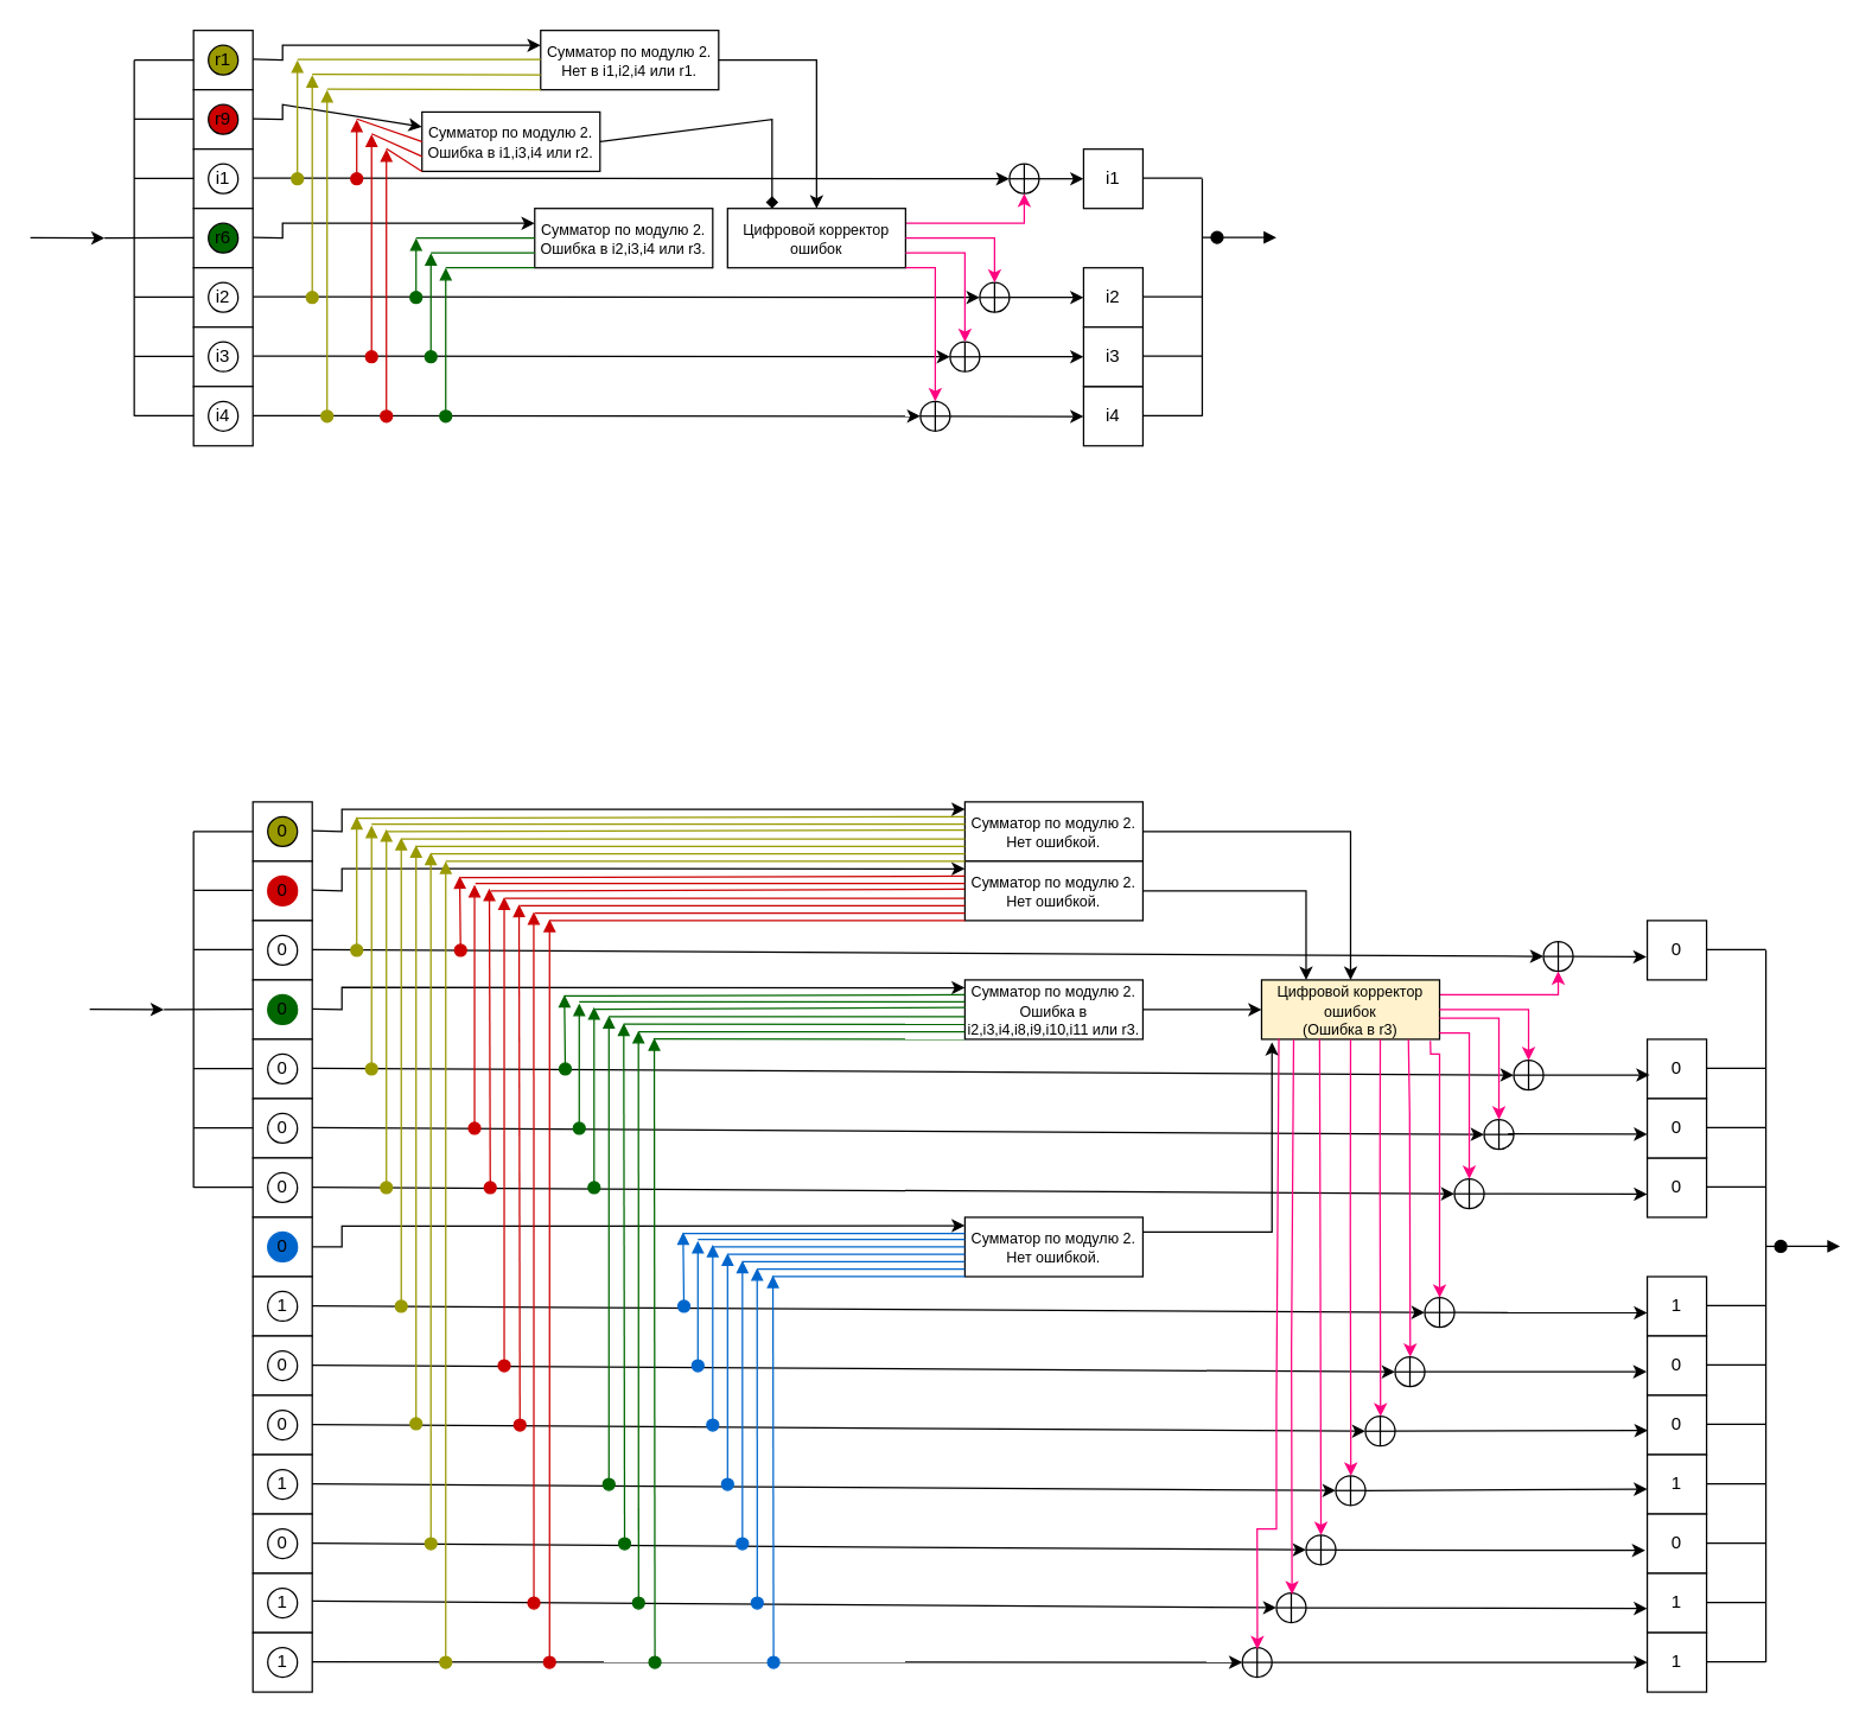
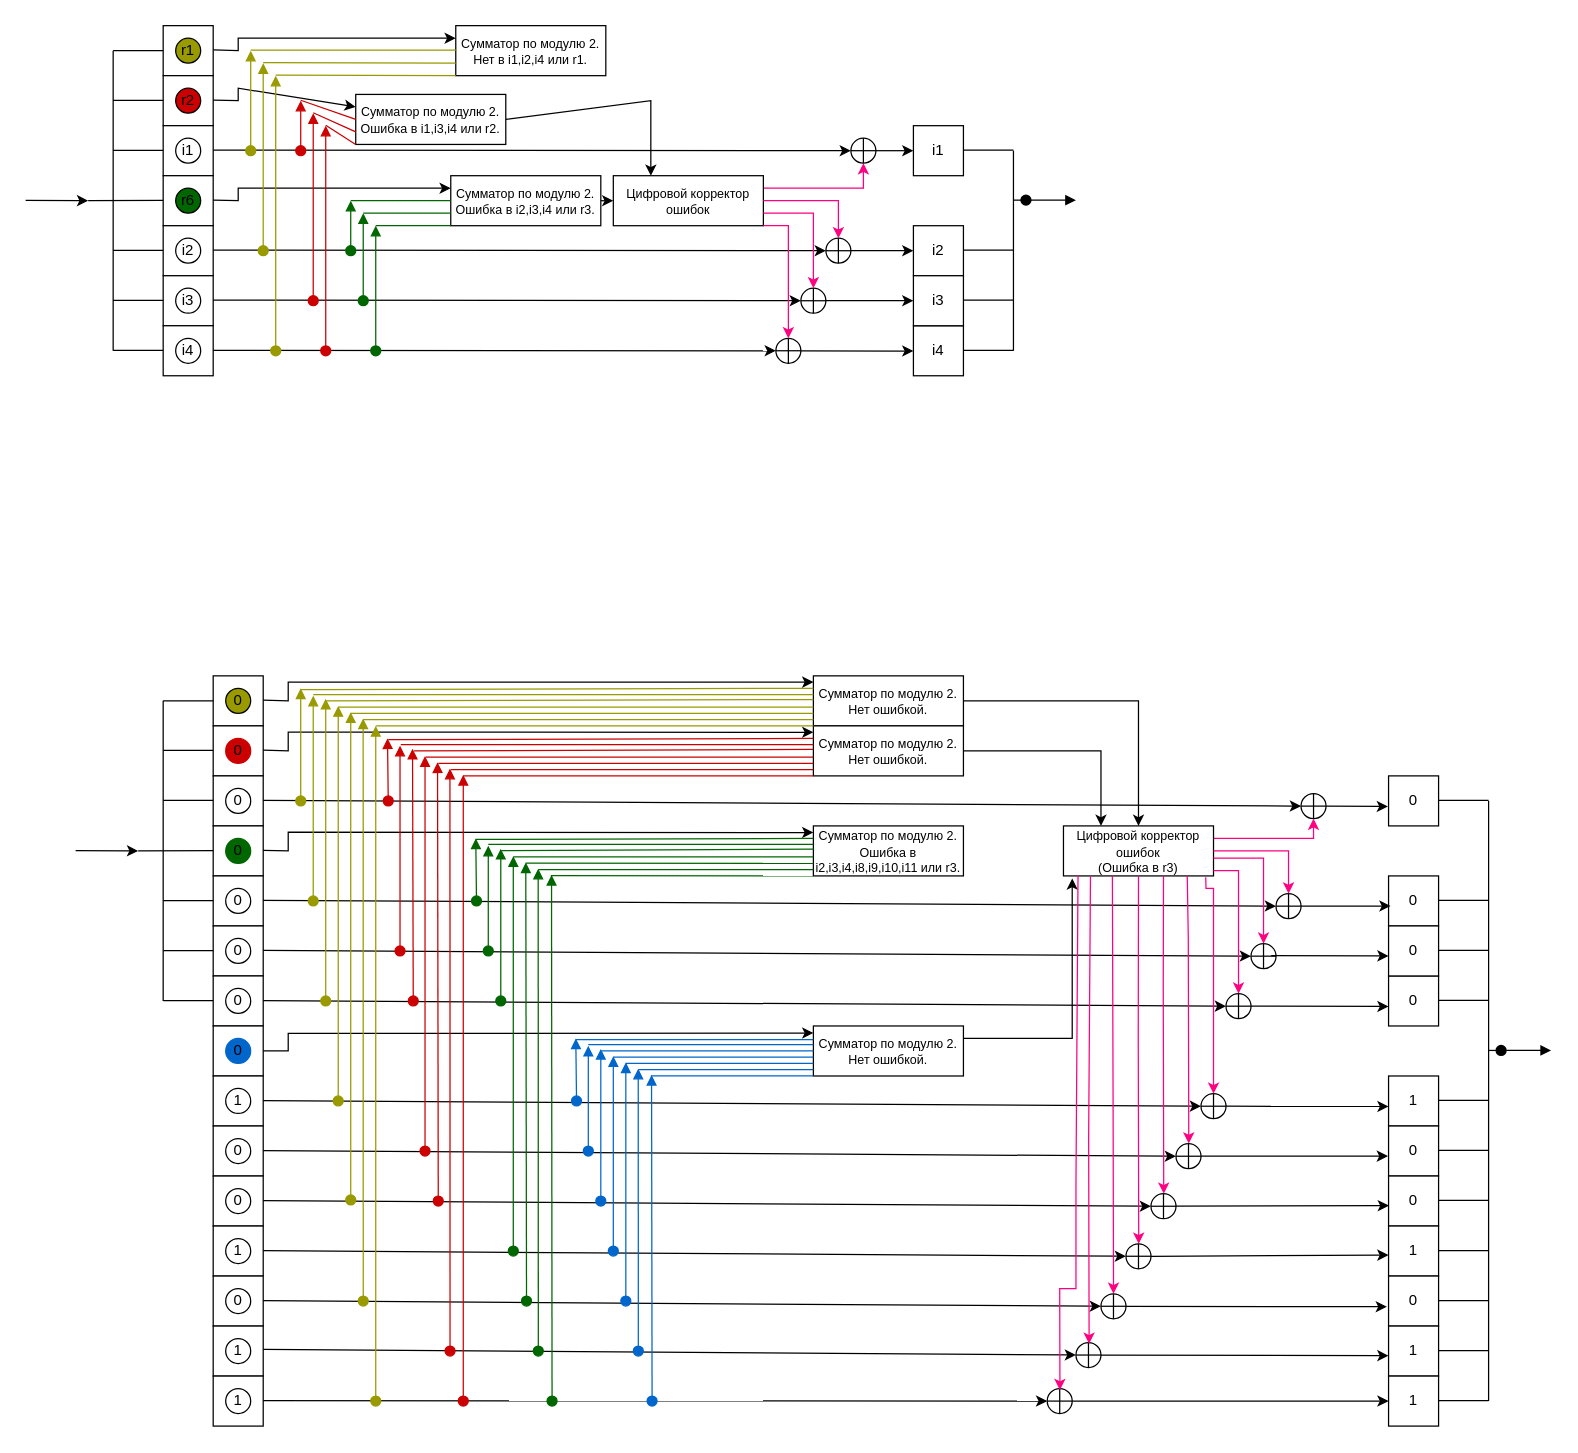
- <mxCell id="50" value="" style="endArrow=classic;html=1;rounded=0;exitX=1;exitY=0.5;exitDx=0;exitDy=0;entryX=0.5;entryY=0;entryDx=0;entryDy=0;" parent="1" source="46" target="56" edge="1"><mxGeometry width="50" height="50" relative="1" as="geometry"><mxPoint x="460" y="40" as="sourcePoint" /><mxPoint x="560" y="130" as="targetPoint" /><Array as="points"><mxPoint x="550" y="40" /></Array></mxGeometry></mxCell>
- <mxCell id="10" value="&lt;font&gt;r9&lt;/font&gt;" style="ellipse;whiteSpace=wrap;html=1;aspect=fixed;fillColor=#CC0000;strokeColor=#000000;fontColor=#000000;" parent="1" vertex="1"><mxGeometry x="140" y="70" width="20" height="20" as="geometry" /></mxCell>
+ <mxCell id="10" value="&lt;font&gt;r2&lt;/font&gt;" style="ellipse;whiteSpace=wrap;html=1;aspect=fixed;fillColor=#CC0000;strokeColor=#000000;fontColor=#000000;" parent="1" vertex="1"><mxGeometry x="140" y="70" width="20" height="20" as="geometry" /></mxCell>
- <mxCell id="51" value="" style="endArrow=diamond;html=1;rounded=0;exitX=1;exitY=0.5;exitDx=0;exitDy=0;entryX=0.25;entryY=0;entryDx=0;entryDy=0;" parent="1" source="54" target="56" edge="1"><mxGeometry width="50" height="50" relative="1" as="geometry"><mxPoint x="460" y="80" as="sourcePoint" /><mxPoint x="560" y="180" as="targetPoint" /><Array as="points"><mxPoint x="520" y="80" /></Array></mxGeometry></mxCell>
+ <mxCell id="51" value="" style="endArrow=classic;html=1;rounded=0;exitX=1;exitY=0.5;exitDx=0;exitDy=0;entryX=0.25;entryY=0;entryDx=0;entryDy=0;" parent="1" source="54" target="56" edge="1"><mxGeometry width="50" height="50" relative="1" as="geometry"><mxPoint x="460" y="80" as="sourcePoint" /><mxPoint x="560" y="180" as="targetPoint" /><Array as="points"><mxPoint x="520" y="80" /></Array></mxGeometry></mxCell>
+ <mxCell id="55" value="" style="endArrow=classic;html=1;rounded=0;exitX=1;exitY=0.5;exitDx=0;exitDy=0;" parent="1" source="47" target="56" edge="1"><mxGeometry width="50" height="50" relative="1" as="geometry"><mxPoint x="410" y="160" as="sourcePoint" /><mxPoint x="500" y="160" as="targetPoint" /></mxGeometry></mxCell>
- <mxCell id="133" value="" style="endArrow=classic;html=1;rounded=0;exitX=1;exitY=0.5;exitDx=0;exitDy=0;" parent="1" source="126" target="134" edge="1"><mxGeometry width="50" height="50" relative="1" as="geometry"><mxPoint x="450" y="680" as="sourcePoint" /><mxPoint x="540" y="680" as="targetPoint" /></mxGeometry></mxCell>
- <mxCell id="134" value="&lt;font style=&quot;font-size: 10px;&quot;&gt;Цифровой корректор&lt;/font&gt;&lt;div style=&quot;font-size: 10px;&quot;&gt;&lt;font style=&quot;font-size: 10px;&quot;&gt;ошибок&lt;/font&gt;&lt;/div&gt;&lt;div style=&quot;font-size: 10px;&quot;&gt;&lt;font style=&quot;font-size: 10px;&quot;&gt;(Ошибка в r3)&lt;/font&gt;&lt;/div&gt;" style="rounded=0;whiteSpace=wrap;html=1;fillColor=#fff2cc;" parent="1" vertex="1"><mxGeometry x="850" y="660" width="120" height="40" as="geometry" /></mxCell>
+ <mxCell id="134" value="&lt;font style=&quot;font-size: 10px;&quot;&gt;Цифровой корректор&lt;/font&gt;&lt;div style=&quot;font-size: 10px;&quot;&gt;&lt;font style=&quot;font-size: 10px;&quot;&gt;ошибок&lt;/font&gt;&lt;/div&gt;&lt;div style=&quot;font-size: 10px;&quot;&gt;&lt;font style=&quot;font-size: 10px;&quot;&gt;(Ошибка в r3)&lt;/font&gt;&lt;/div&gt;" style="rounded=0;whiteSpace=wrap;html=1;" parent="1" vertex="1"><mxGeometry x="850" y="660" width="120" height="40" as="geometry" /></mxCell>
